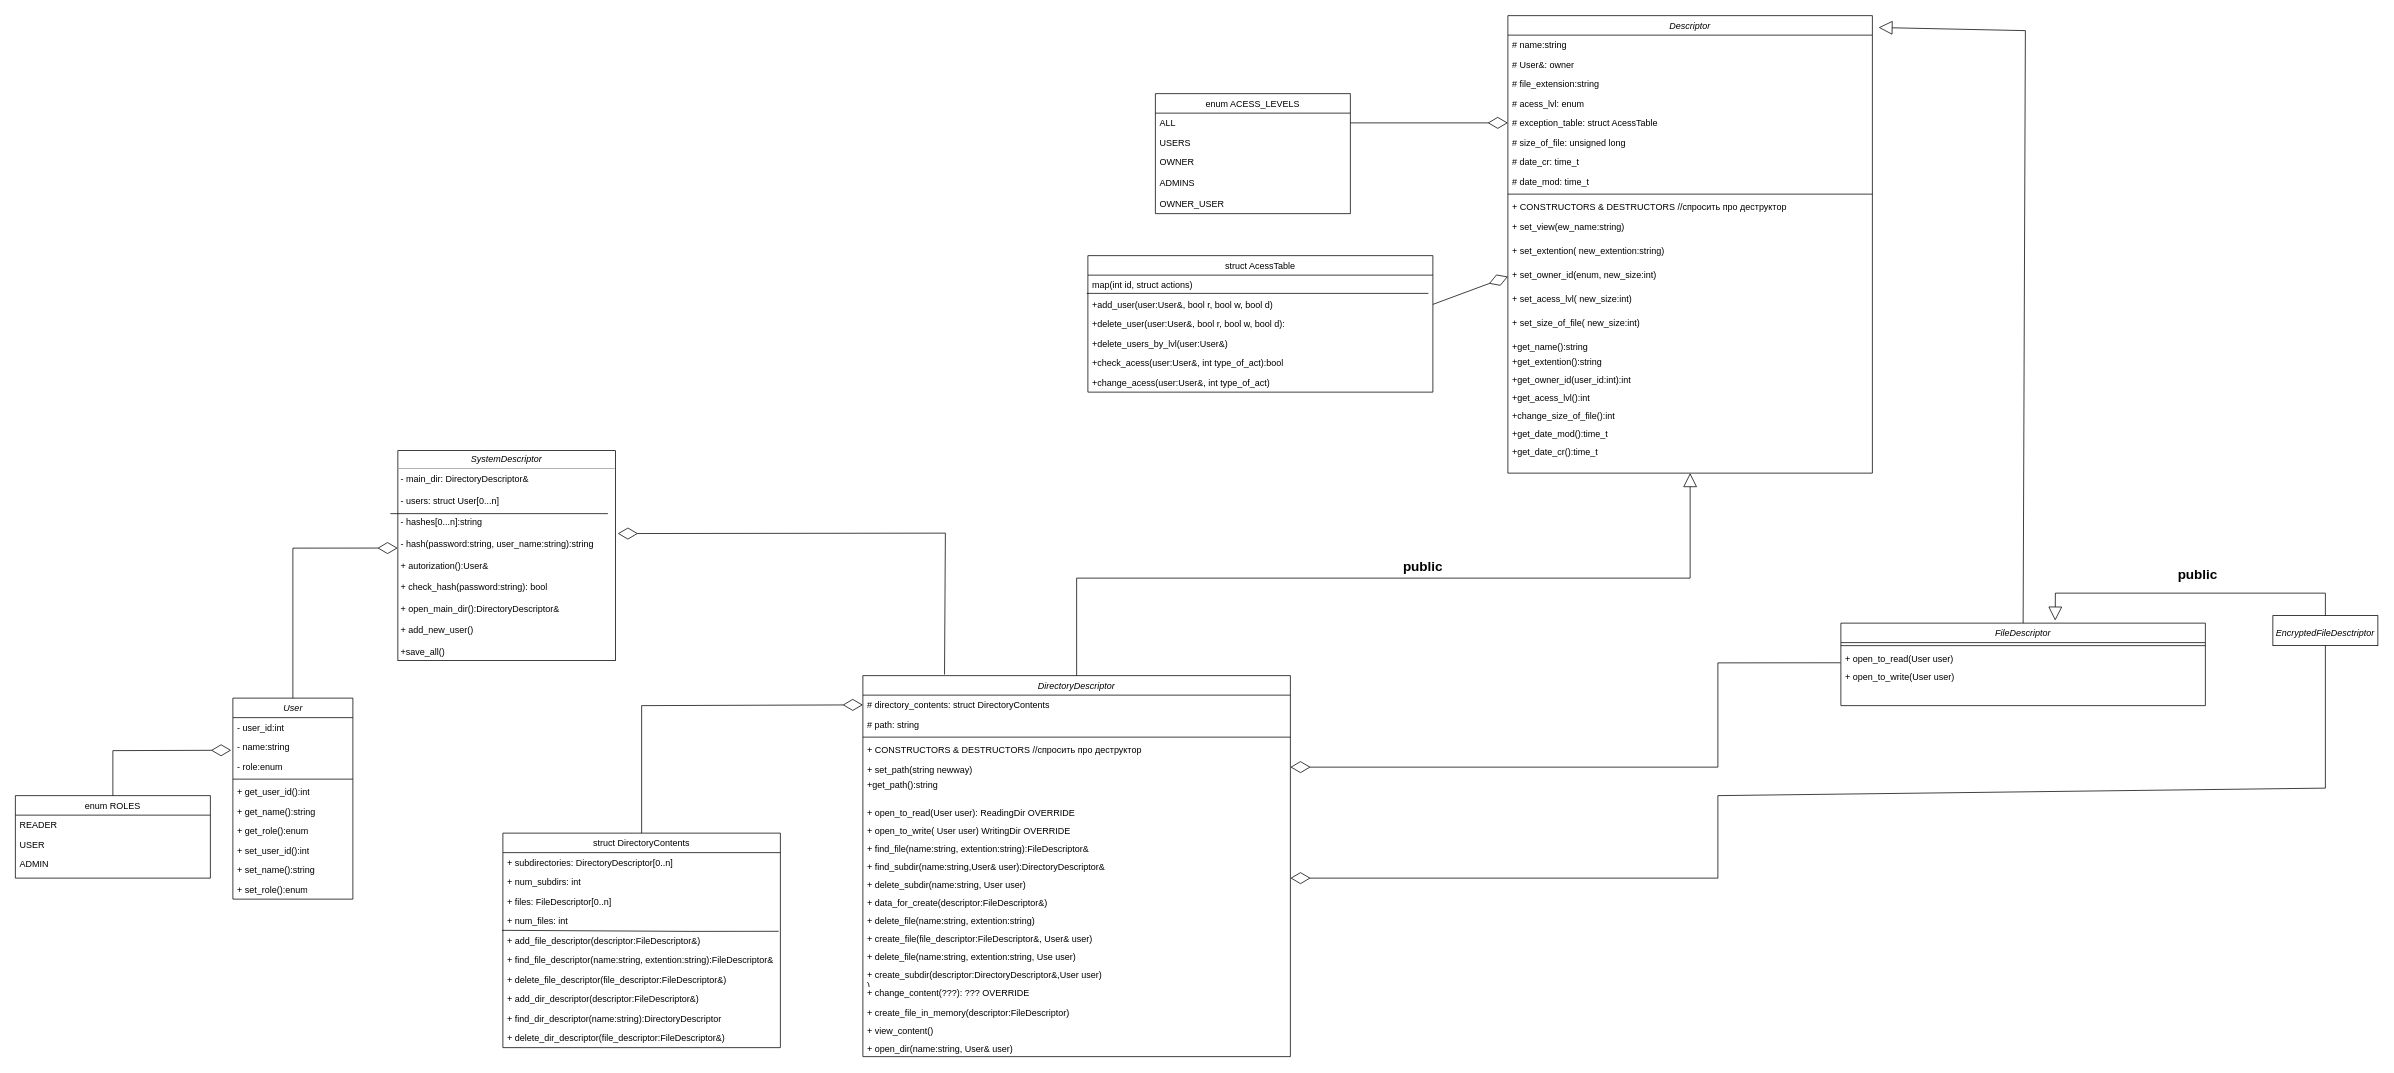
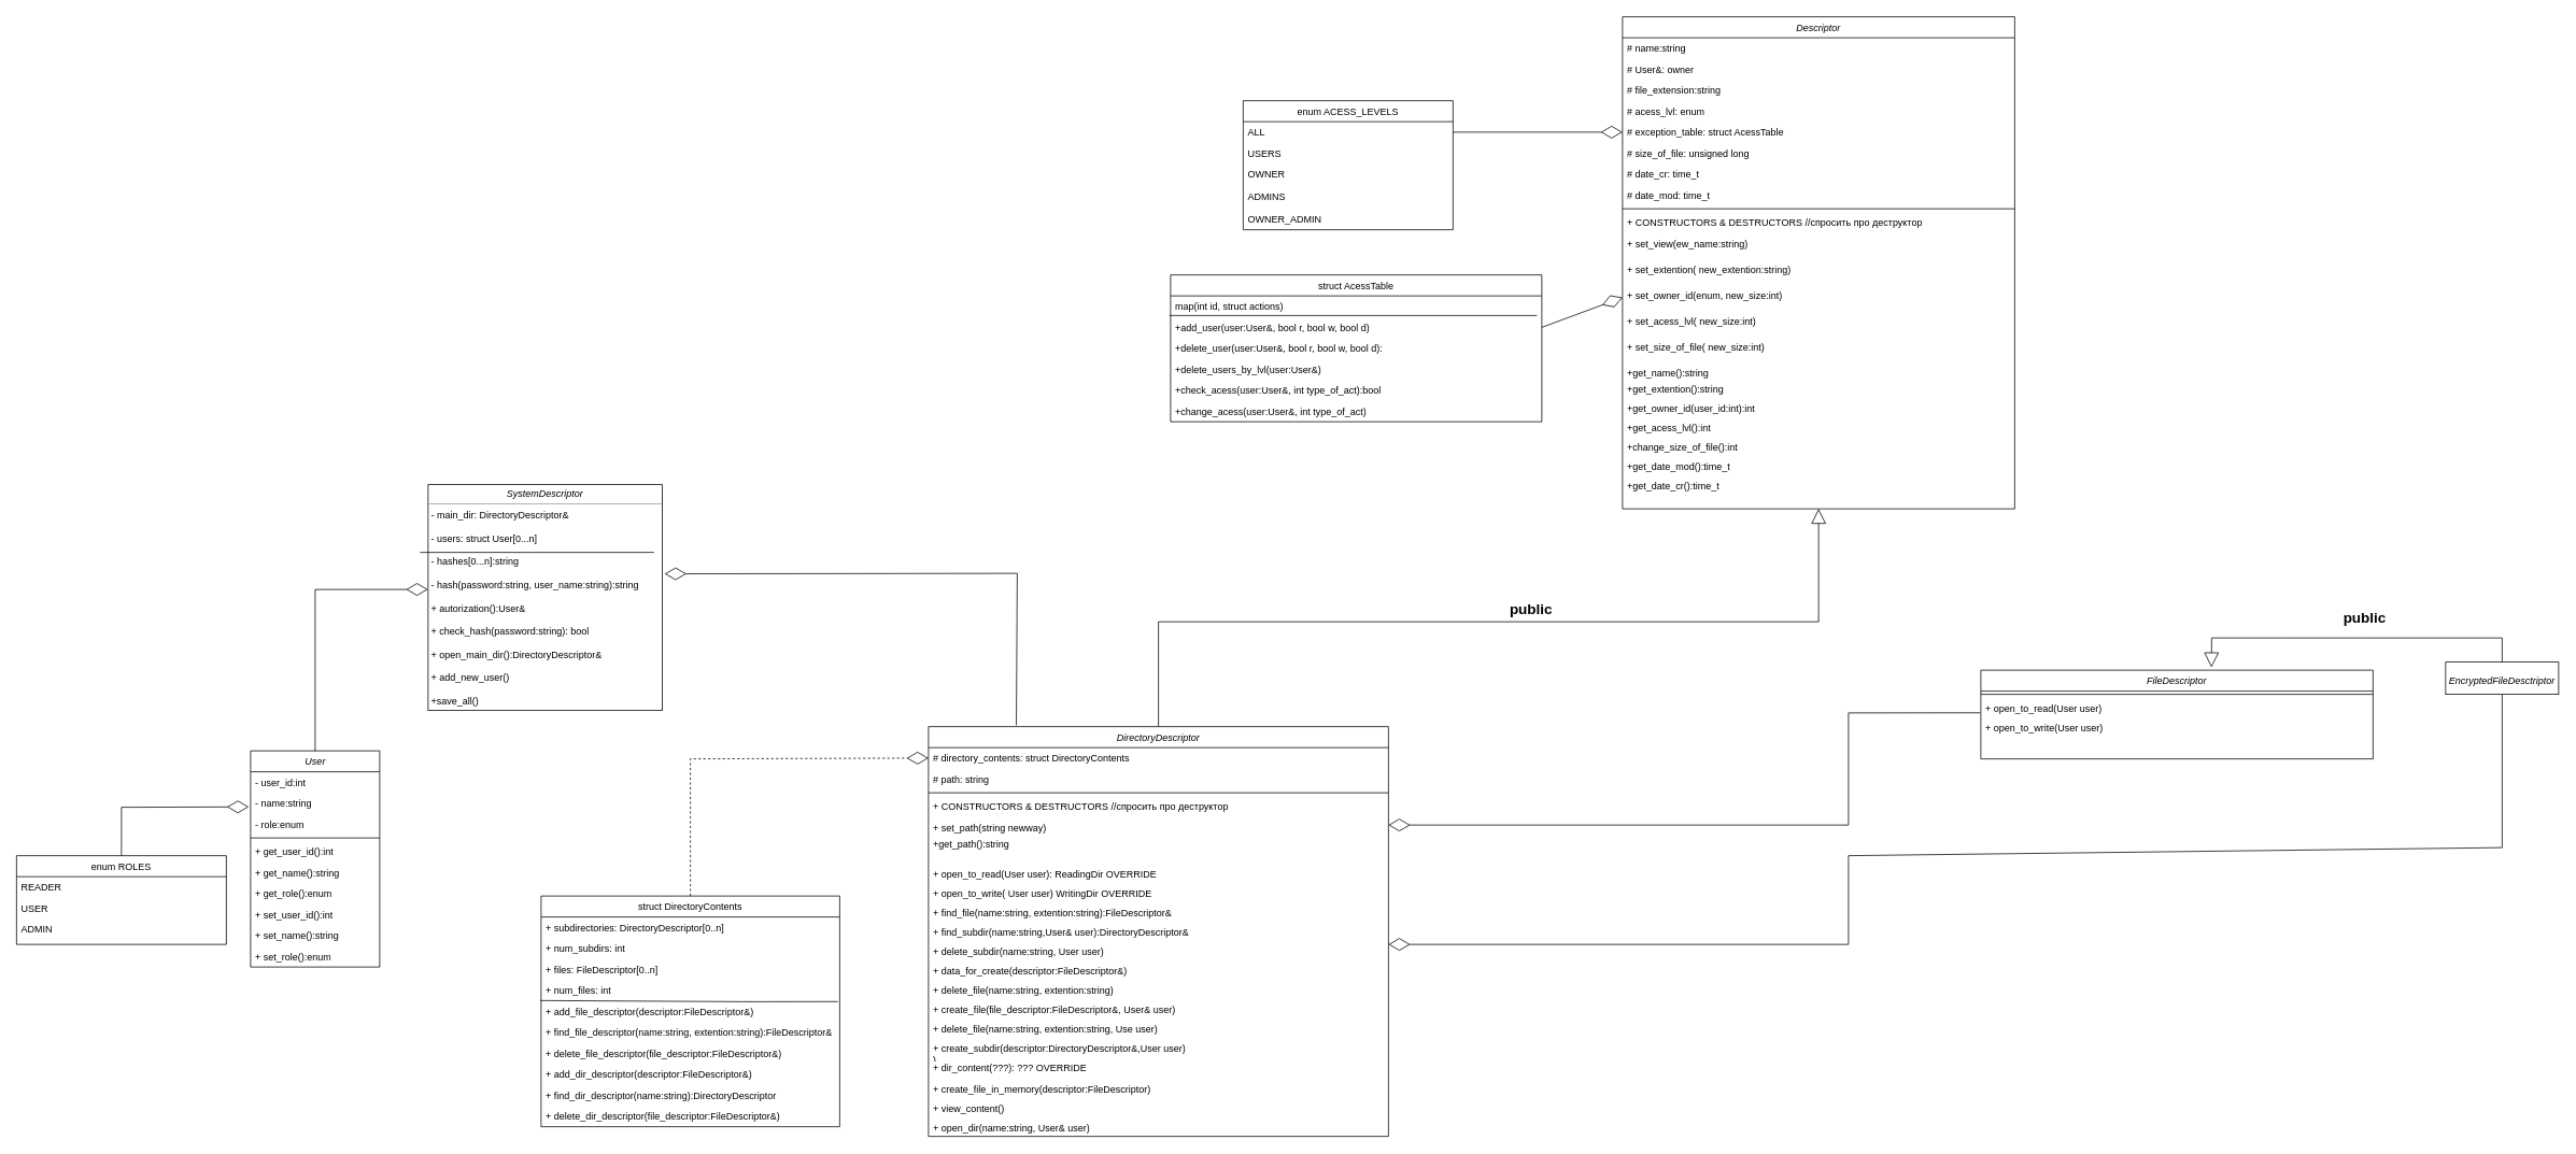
- <mxCell id="9" value="OWNER&#10;&#10;ADMINS&#10;&#10;OWNER_USER" style="text;strokeColor=none;fillColor=none;align=left;verticalAlign=top;spacingLeft=4;spacingRight=4;overflow=hidden;rotatable=0;points=[[0,0.5],[1,0.5]];portConstraint=eastwest;" parent="6" vertex="1"><mxGeometry y="78" width="260" height="82" as="geometry" /></mxCell>
+ <mxCell id="9" value="OWNER&#10;&#10;ADMINS&#10;&#10;OWNER_ADMIN" style="text;strokeColor=none;fillColor=none;align=left;verticalAlign=top;spacingLeft=4;spacingRight=4;overflow=hidden;rotatable=0;points=[[0,0.5],[1,0.5]];portConstraint=eastwest;" parent="6" vertex="1"><mxGeometry y="78" width="260" height="82" as="geometry" /></mxCell>
- <mxCell id="94" value="" style="endArrow=block;endSize=16;endFill=0;html=1;rounded=0;entryX=1.017;entryY=0.026;entryDx=0;entryDy=0;entryPerimeter=0;exitX=0.5;exitY=0;exitDx=0;exitDy=0;" parent="1" source="2" target="71" edge="1"><mxGeometry x="-0.259" y="54" width="160" relative="1" as="geometry"><mxPoint x="2650" y="820" as="sourcePoint" /><mxPoint x="2570" y="380" as="targetPoint" /><Array as="points"><mxPoint x="2700" y="40" /></Array><mxPoint as="offset" /></mxGeometry></mxCell>
- <mxCell id="96" value="" style="endArrow=diamondThin;endFill=0;endSize=24;html=1;rounded=0;exitX=0.5;exitY=0;exitDx=0;exitDy=0;entryX=0;entryY=0.5;entryDx=0;entryDy=0;" parent="1" source="41" target="21" edge="1"><mxGeometry width="160" relative="1" as="geometry"><mxPoint x="898.87" y="1110" as="sourcePoint" /><mxPoint x="450" y="920.69" as="targetPoint" /><Array as="points"><mxPoint x="855" y="940" /></Array></mxGeometry></mxCell>
+ <mxCell id="96" value="" style="endArrow=diamondThin;endFill=0;endSize=24;html=1;rounded=0;exitX=0.5;exitY=0;exitDx=0;exitDy=0;entryX=0;entryY=0.5;entryDx=0;entryDy=0;dashed=1;" parent="1" source="41" target="21" edge="1"><mxGeometry width="160" relative="1" as="geometry"><mxPoint x="898.87" y="1110" as="sourcePoint" /><mxPoint x="450" y="920.69" as="targetPoint" /><Array as="points"><mxPoint x="855" y="940" /></Array></mxGeometry></mxCell>
- <mxCell id="37" value="+ change_content(???): ??? OVERRIDE" style="text;strokeColor=none;fillColor=none;align=left;verticalAlign=top;spacingLeft=4;spacingRight=4;overflow=hidden;rotatable=0;points=[[0,0.5],[1,0.5]];portConstraint=eastwest;fontFamily=Helvetica;fontSize=12;fontColor=default;html=1;" parent="20" vertex="1"><mxGeometry y="410" width="570" height="26" as="geometry" /></mxCell>
+ <mxCell id="37" value="+ dir_content(???): ??? OVERRIDE" style="text;strokeColor=none;fillColor=none;align=left;verticalAlign=top;spacingLeft=4;spacingRight=4;overflow=hidden;rotatable=0;points=[[0,0.5],[1,0.5]];portConstraint=eastwest;fontFamily=Helvetica;fontSize=12;fontColor=default;html=1;" parent="20" vertex="1"><mxGeometry y="410" width="570" height="26" as="geometry" /></mxCell>
